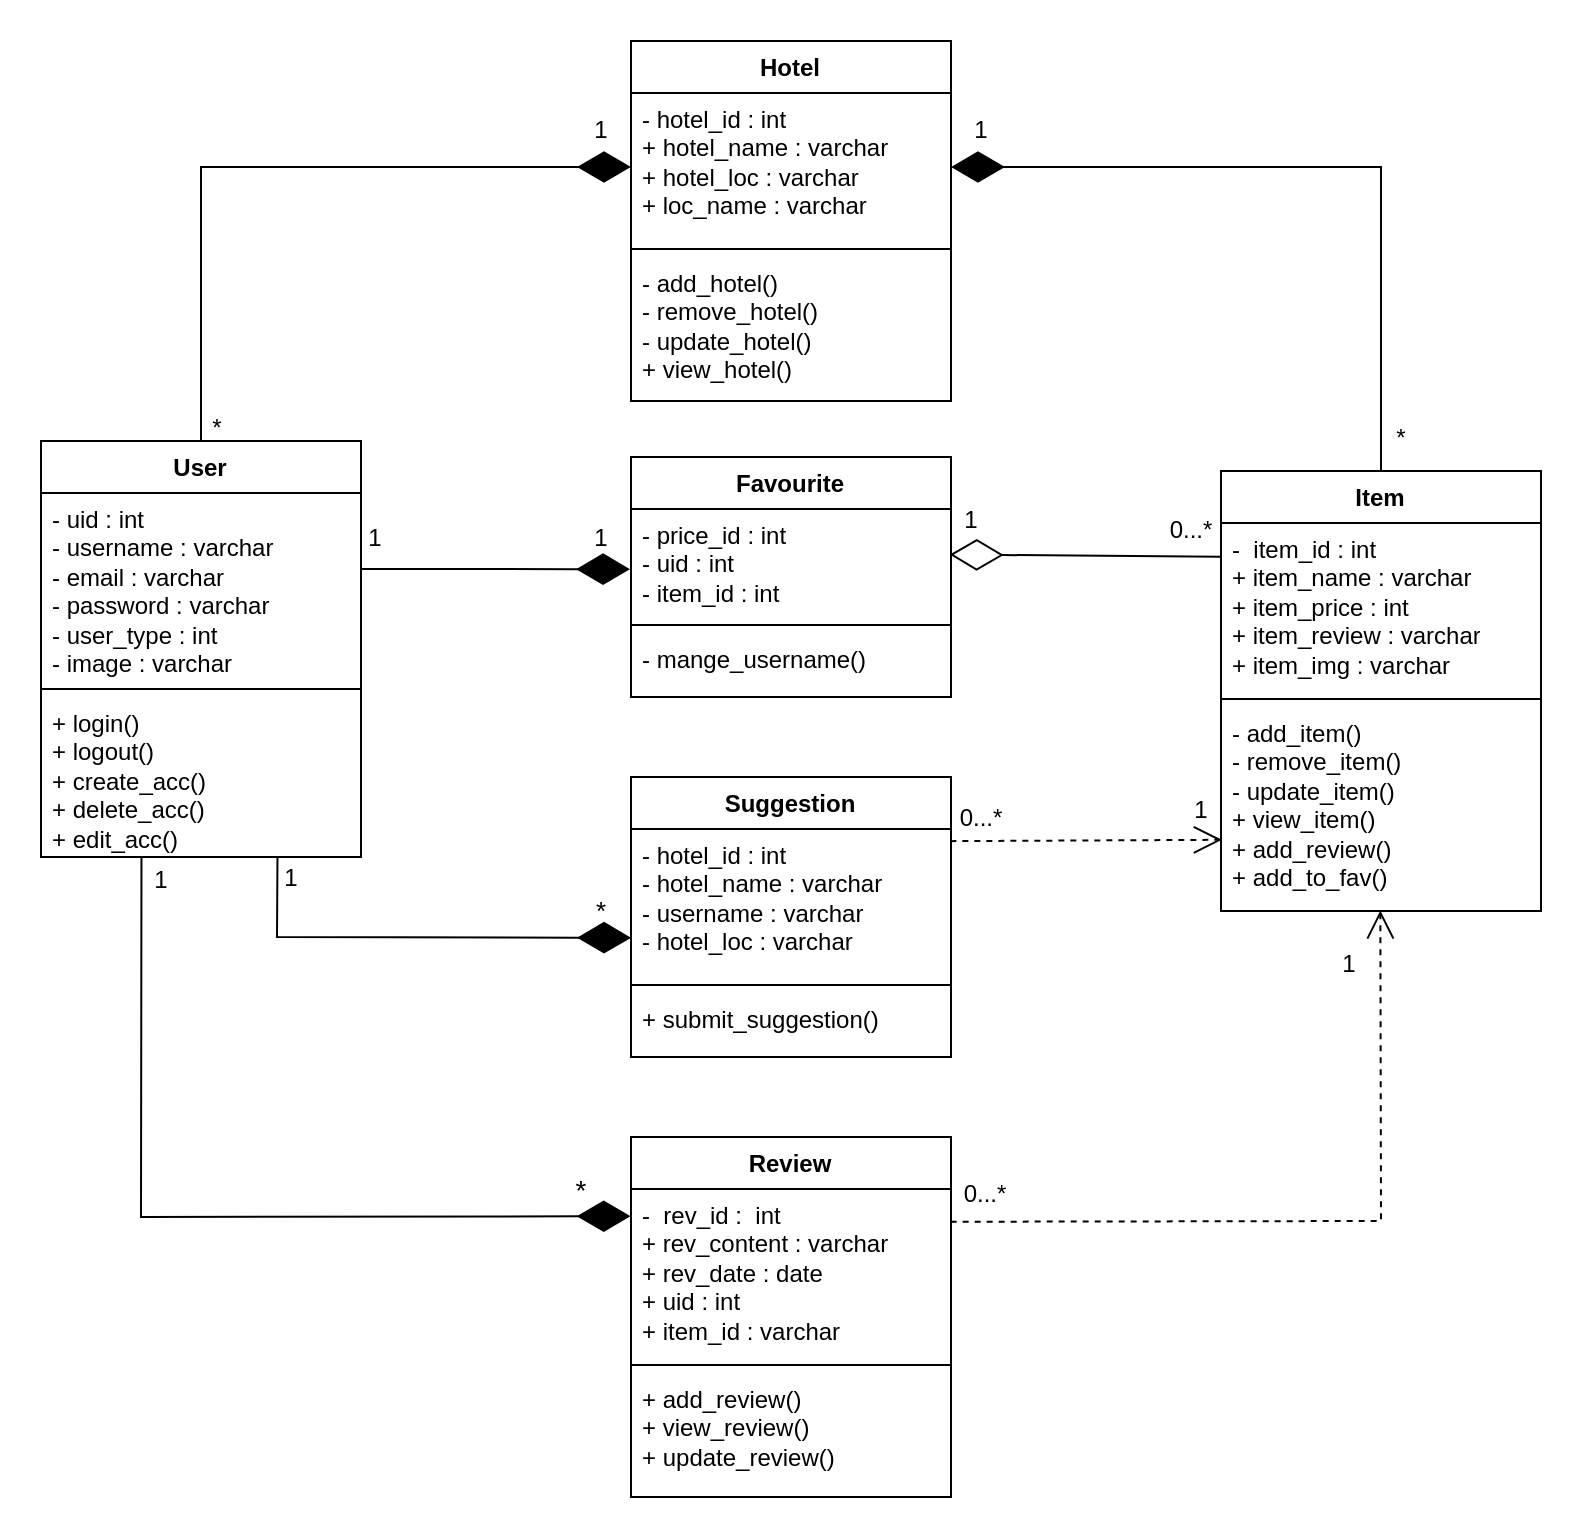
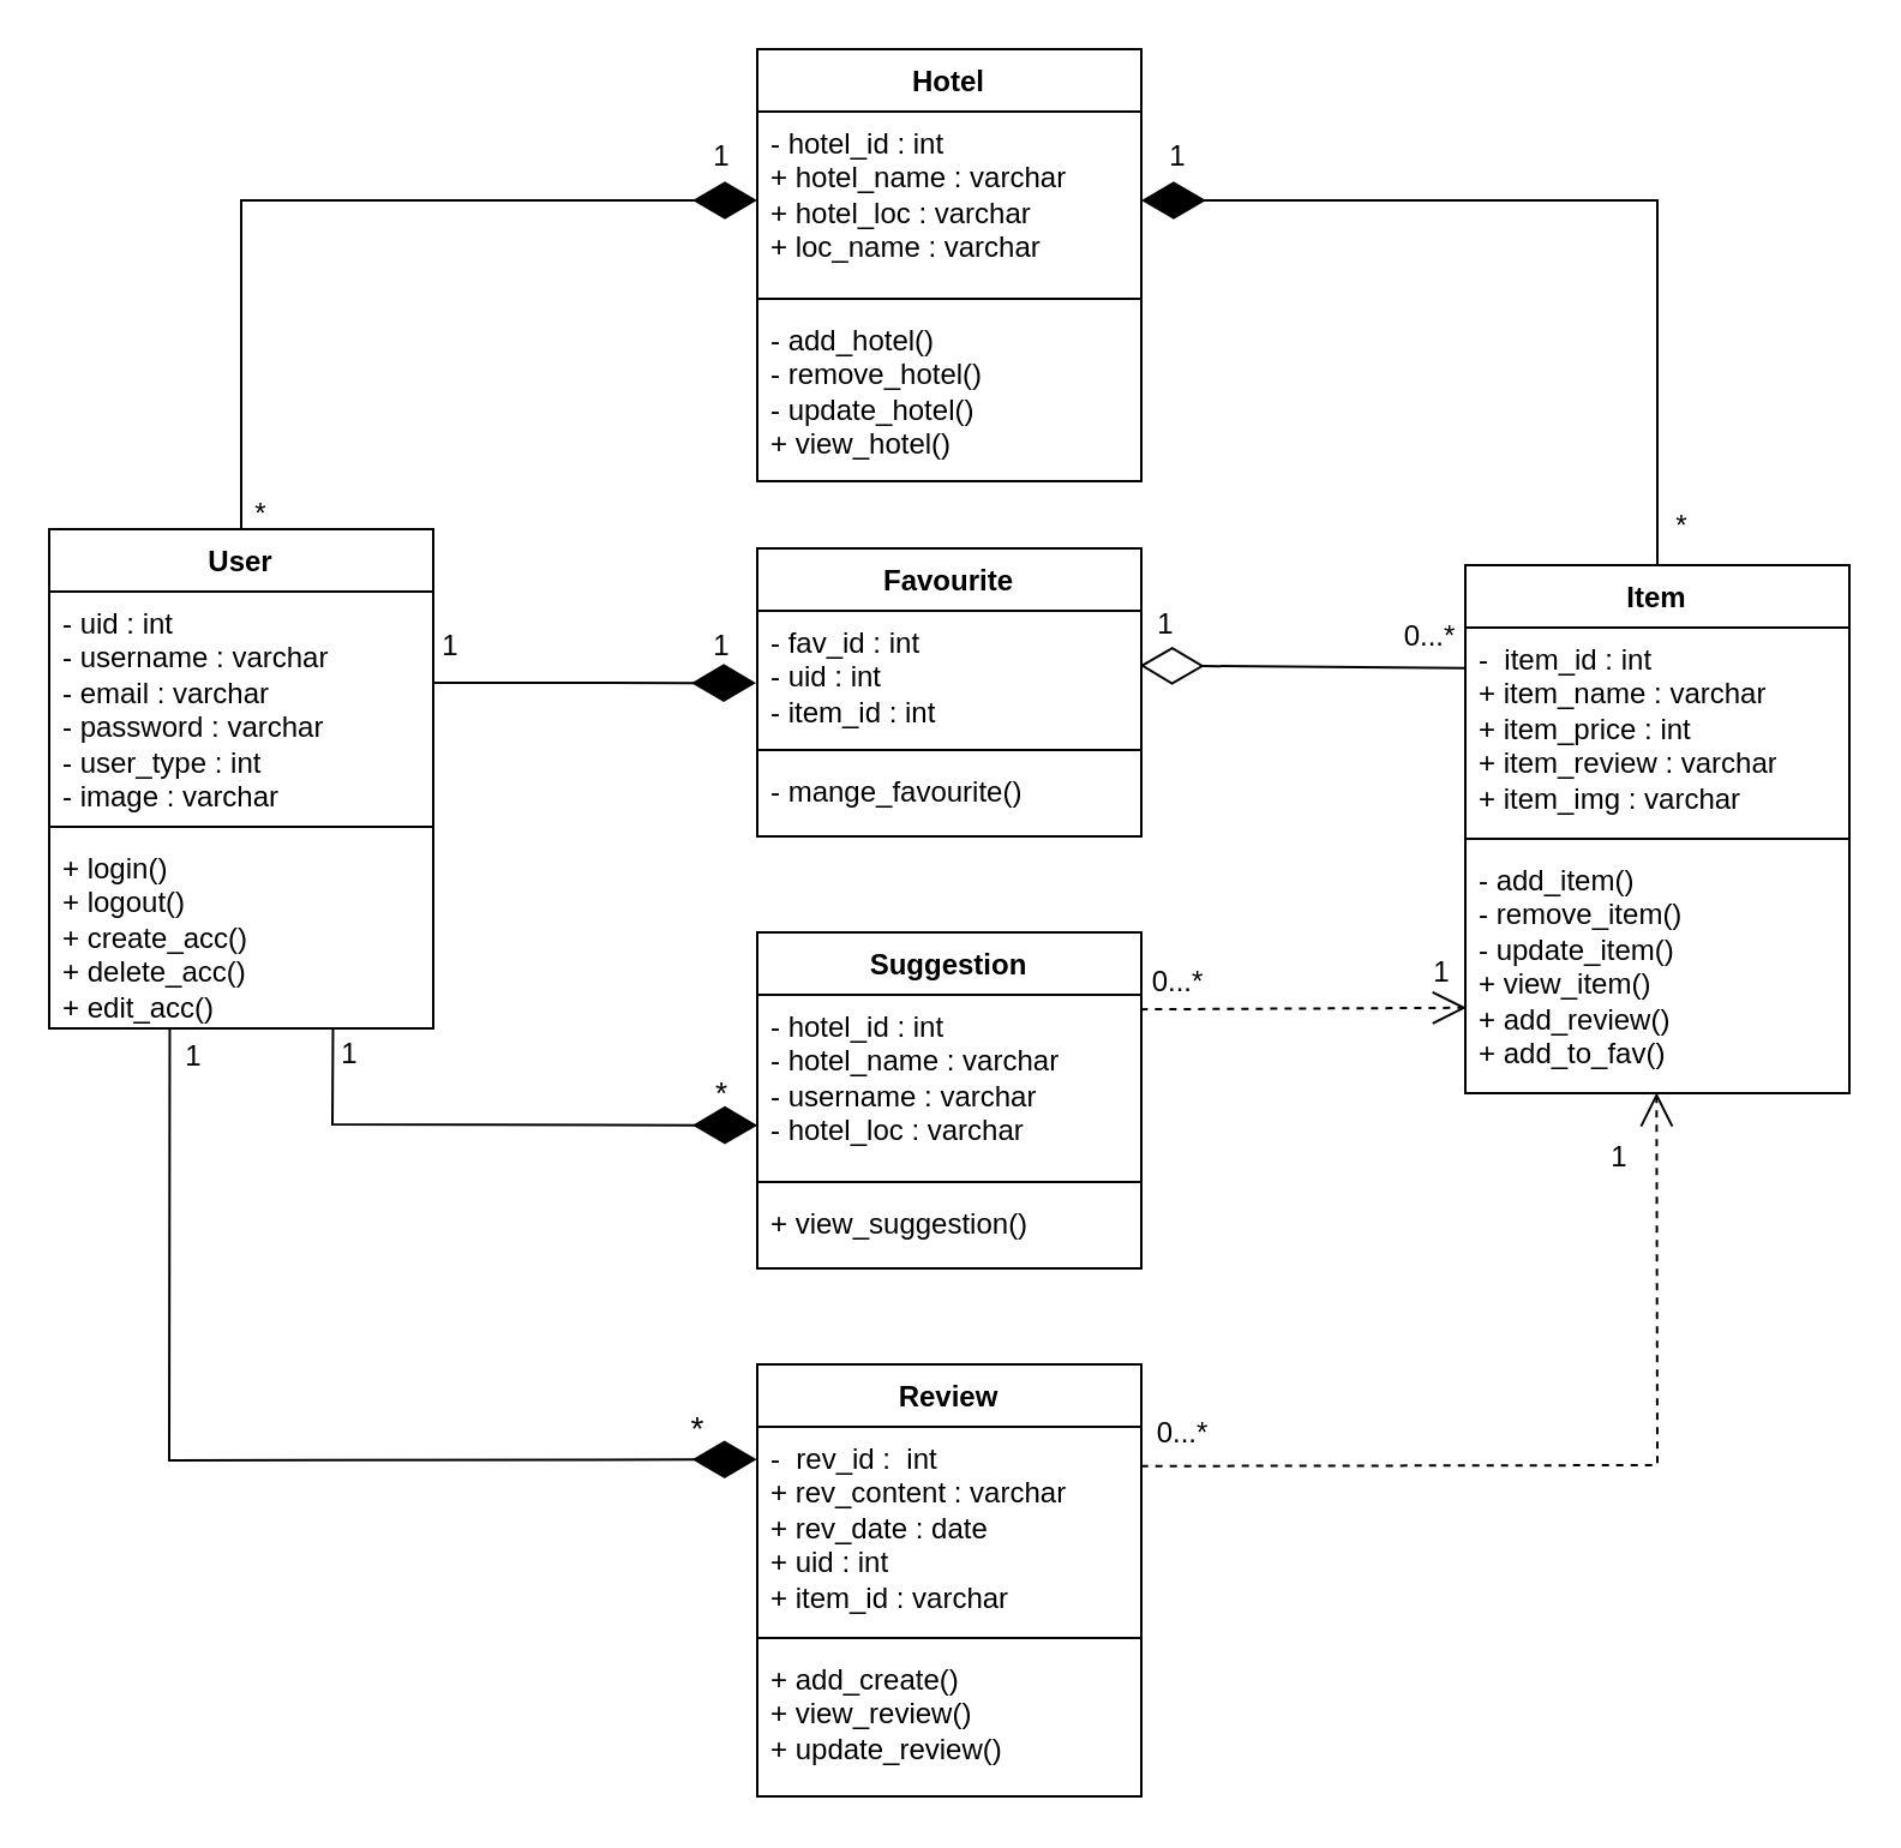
- <mxCell id="11" value="- price_id : int&lt;br&gt;- uid : int&lt;br&gt;- item_id : int" style="text;strokeColor=none;fillColor=none;align=left;verticalAlign=top;spacingLeft=4;spacingRight=4;overflow=hidden;rotatable=0;points=[[0,0.5],[1,0.5]];portConstraint=eastwest;whiteSpace=wrap;html=1;" parent="10" vertex="1"><mxGeometry y="26" width="160" height="54" as="geometry" /></mxCell>
+ <mxCell id="11" value="- fav_id : int&lt;br&gt;- uid : int&lt;br&gt;- item_id : int" style="text;strokeColor=none;fillColor=none;align=left;verticalAlign=top;spacingLeft=4;spacingRight=4;overflow=hidden;rotatable=0;points=[[0,0.5],[1,0.5]];portConstraint=eastwest;whiteSpace=wrap;html=1;" parent="10" vertex="1"><mxGeometry y="26" width="160" height="54" as="geometry" /></mxCell>
- <mxCell id="13" value="- mange_username()" style="text;strokeColor=none;fillColor=none;align=left;verticalAlign=top;spacingLeft=4;spacingRight=4;overflow=hidden;rotatable=0;points=[[0,0.5],[1,0.5]];portConstraint=eastwest;whiteSpace=wrap;html=1;" parent="10" vertex="1"><mxGeometry y="88" width="160" height="32" as="geometry" /></mxCell>
+ <mxCell id="13" value="- mange_favourite()" style="text;strokeColor=none;fillColor=none;align=left;verticalAlign=top;spacingLeft=4;spacingRight=4;overflow=hidden;rotatable=0;points=[[0,0.5],[1,0.5]];portConstraint=eastwest;whiteSpace=wrap;html=1;" parent="10" vertex="1"><mxGeometry y="88" width="160" height="32" as="geometry" /></mxCell>
- <mxCell id="5" value="+ submit_suggestion()" style="text;strokeColor=none;fillColor=none;align=left;verticalAlign=top;spacingLeft=4;spacingRight=4;overflow=hidden;rotatable=0;points=[[0,0.5],[1,0.5]];portConstraint=eastwest;whiteSpace=wrap;html=1;" parent="2" vertex="1"><mxGeometry y="108" width="160" height="32" as="geometry" /></mxCell>
+ <mxCell id="5" value="+ view_suggestion()" style="text;strokeColor=none;fillColor=none;align=left;verticalAlign=top;spacingLeft=4;spacingRight=4;overflow=hidden;rotatable=0;points=[[0,0.5],[1,0.5]];portConstraint=eastwest;whiteSpace=wrap;html=1;" parent="2" vertex="1"><mxGeometry y="108" width="160" height="32" as="geometry" /></mxCell>
- <mxCell id="25" value="+ add_review()&lt;br&gt;+ view_review()&lt;br&gt;+ update_review()" style="text;strokeColor=none;fillColor=none;align=left;verticalAlign=top;spacingLeft=4;spacingRight=4;overflow=hidden;rotatable=0;points=[[0,0.5],[1,0.5]];portConstraint=eastwest;whiteSpace=wrap;html=1;" parent="22" vertex="1"><mxGeometry y="118" width="160" height="62" as="geometry" /></mxCell>
+ <mxCell id="25" value="+ add_create()&lt;br&gt;+ view_review()&lt;br&gt;+ update_review()" style="text;strokeColor=none;fillColor=none;align=left;verticalAlign=top;spacingLeft=4;spacingRight=4;overflow=hidden;rotatable=0;points=[[0,0.5],[1,0.5]];portConstraint=eastwest;whiteSpace=wrap;html=1;" parent="22" vertex="1"><mxGeometry y="118" width="160" height="62" as="geometry" /></mxCell>
